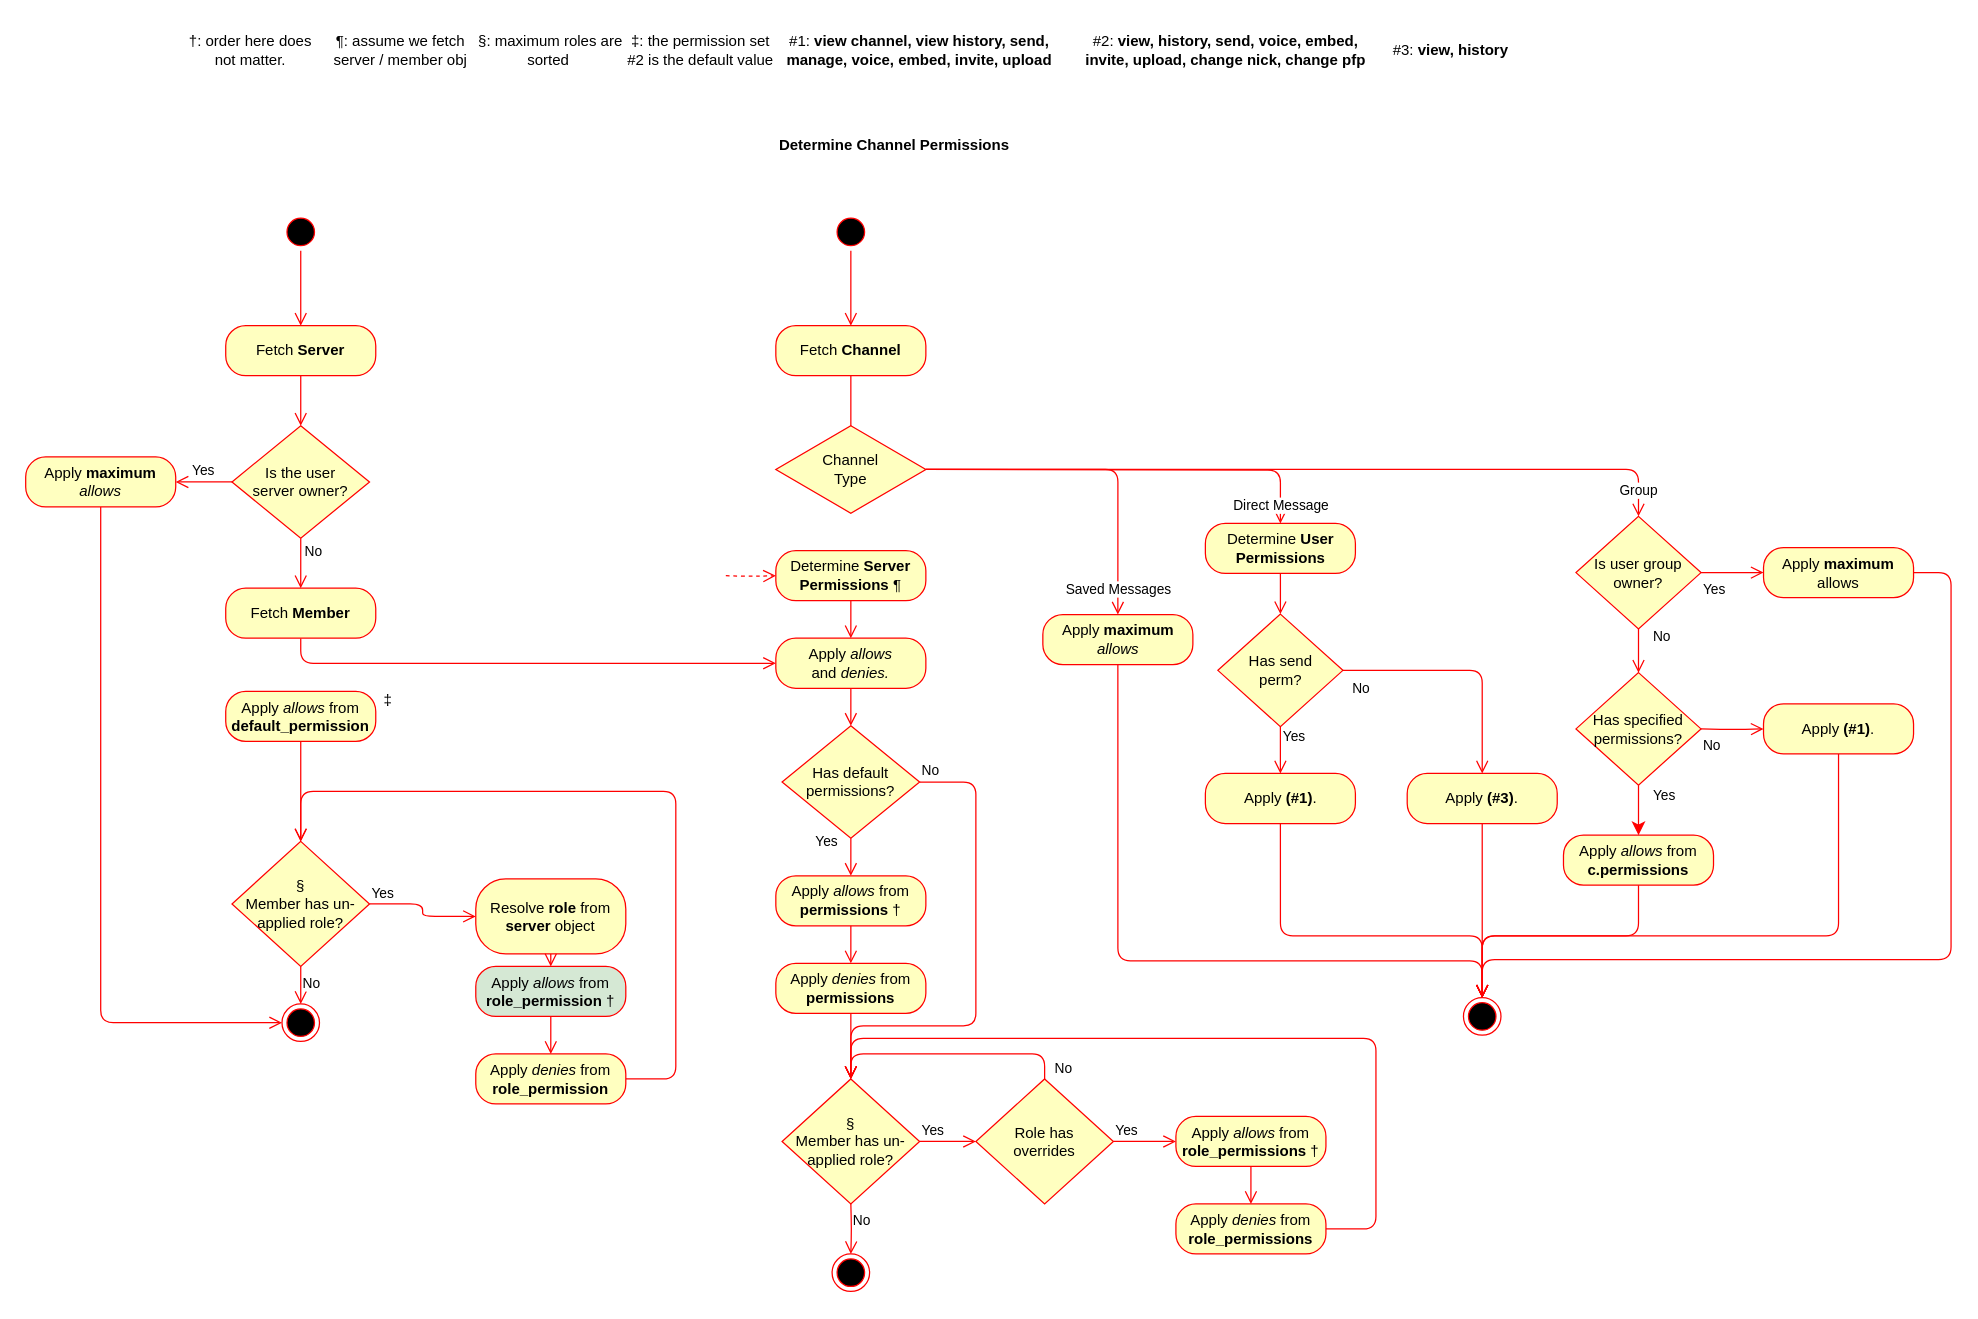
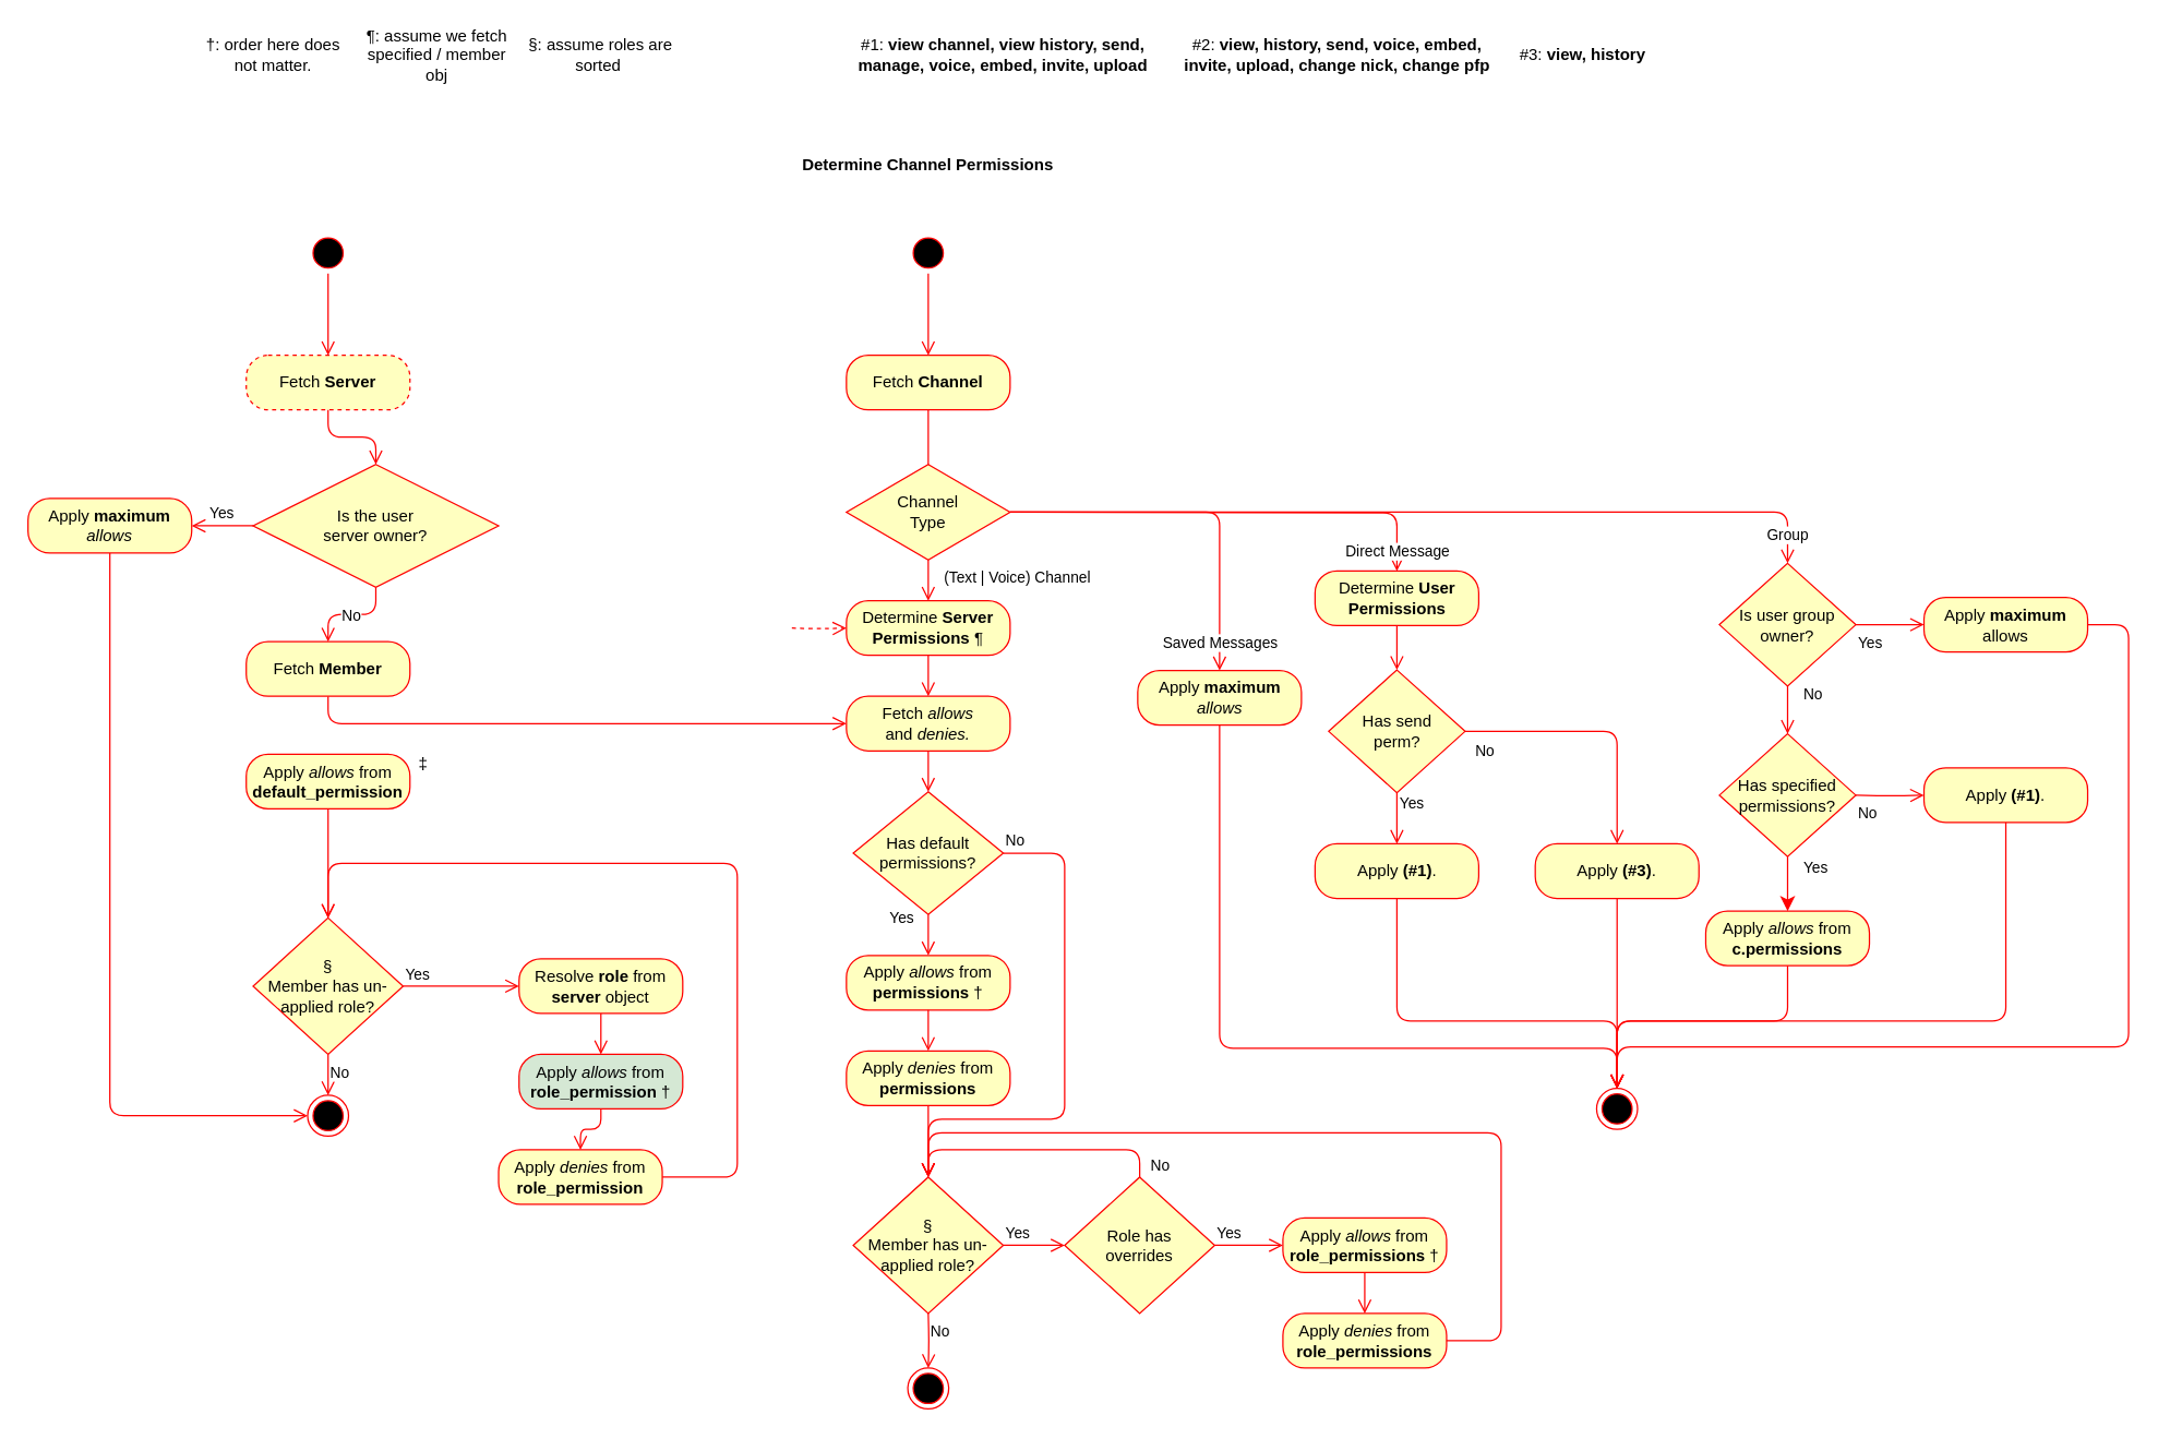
- <mxCell id="41" value="¶: assume we fetch server / member obj" style="text;html=1;strokeColor=none;fillColor=none;align=center;verticalAlign=middle;whiteSpace=wrap;rounded=0;" parent="1" vertex="1"><mxGeometry x="260" y="20" width="120" height="40" as="geometry" /></mxCell>
+ <mxCell id="41" value="¶: assume we fetch specified / member obj" style="text;html=1;strokeColor=none;fillColor=none;align=center;verticalAlign=middle;whiteSpace=wrap;rounded=0;" parent="1" vertex="1"><mxGeometry x="260" y="20" width="120" height="40" as="geometry" /></mxCell>
- <mxCell id="56" value="§: maximum roles are sorted&amp;nbsp;" style="text;html=1;strokeColor=none;fillColor=none;align=center;verticalAlign=middle;whiteSpace=wrap;rounded=0;" parent="1" vertex="1"><mxGeometry x="380" y="20" width="120" height="40" as="geometry" /></mxCell>
+ <mxCell id="56" value="§: assume roles are sorted&amp;nbsp;" style="text;html=1;strokeColor=none;fillColor=none;align=center;verticalAlign=middle;whiteSpace=wrap;rounded=0;" parent="1" vertex="1"><mxGeometry x="380" y="20" width="120" height="40" as="geometry" /></mxCell>
- <mxCell id="83" value="‡: the permission set #2 is the default value" style="text;html=1;strokeColor=none;fillColor=none;align=center;verticalAlign=middle;whiteSpace=wrap;rounded=0;" parent="1" vertex="1"><mxGeometry x="500" y="20" width="120" height="40" as="geometry" /></mxCell>
- <mxCell id="17" value="Determine Channel Permissions" style="text;align=center;fontStyle=1;verticalAlign=middle;spacingLeft=3;spacingRight=3;strokeColor=none;rotatable=0;points=[[0,0.5],[1,0.5]];portConstraint=eastwest;fillColor=#ffffff;fontColor=#000000;" parent="1" vertex="1"><mxGeometry x="580" y="100" width="270" height="30" as="geometry" /></mxCell>
+ <mxCell id="17" value="Determine Channel Permissions" style="text;align=center;fontStyle=1;verticalAlign=middle;spacingLeft=3;spacingRight=3;strokeColor=none;rotatable=0;points=[[0,0.5],[1,0.5]];portConstraint=eastwest;fillColor=#ffffff;fontColor=#000000;" parent="1" vertex="1"><mxGeometry x="580" y="100" width="200" height="40" as="geometry" /></mxCell>
- <mxCell id="4" value="Fetch&amp;nbsp;&lt;b&gt;Server&lt;/b&gt;" style="rounded=1;whiteSpace=wrap;html=1;arcSize=40;fontColor=#000000;fillColor=#ffffc0;strokeColor=#ff0000;" parent="1" vertex="1"><mxGeometry x="180" y="260" width="120" height="40" as="geometry" /></mxCell>
+ <mxCell id="4" value="Fetch&amp;nbsp;&lt;b&gt;Server&lt;/b&gt;" style="rounded=1;whiteSpace=wrap;html=1;arcSize=40;fontColor=#000000;fillColor=#ffffc0;strokeColor=#ff0000;dashed=1;" parent="1" vertex="1"><mxGeometry x="180" y="260" width="120" height="40" as="geometry" /></mxCell>
- <mxCell id="58" value="Is the user&lt;br&gt;server owner?" style="rhombus;whiteSpace=wrap;html=1;fillColor=#ffffc0;strokeColor=#ff0000;fontColor=#000000;" parent="1" vertex="1"><mxGeometry x="185" y="340" width="110" height="90" as="geometry" /></mxCell>
+ <mxCell id="58" value="Is the user&lt;br&gt;server owner?" style="rhombus;whiteSpace=wrap;html=1;fillColor=#ffffc0;strokeColor=#ff0000;fontColor=#000000;" parent="1" vertex="1"><mxGeometry x="185" y="340" width="180" height="90" as="geometry" /></mxCell>
+ <mxCell id="23" value="(Text | Voice) Channel" style="edgeStyle=orthogonalEdgeStyle;html=1;align=left;verticalAlign=top;endArrow=open;endSize=8;strokeColor=#ff0000;entryX=0.5;entryY=0;entryDx=0;entryDy=0;" parent="1" source="22" target="30" edge="1"><mxGeometry x="-1" y="10" relative="1" as="geometry"><mxPoint x="680" y="440" as="targetPoint" /><mxPoint as="offset" /></mxGeometry></mxCell>
- <mxCell id="32" value="Apply &lt;i&gt;allows&lt;br&gt;&lt;/i&gt;and &lt;i&gt;denies.&lt;/i&gt;" style="rounded=1;whiteSpace=wrap;html=1;arcSize=40;fontColor=#000000;fillColor=#ffffc0;strokeColor=#ff0000;" parent="1" vertex="1"><mxGeometry x="620" y="510" width="120" height="40" as="geometry" /></mxCell>
+ <mxCell id="32" value="Fetch &lt;i&gt;allows&lt;br&gt;&lt;/i&gt;and &lt;i&gt;denies.&lt;/i&gt;" style="rounded=1;whiteSpace=wrap;html=1;arcSize=40;fontColor=#000000;fillColor=#ffffc0;strokeColor=#ff0000;" parent="1" vertex="1"><mxGeometry x="620" y="510" width="120" height="40" as="geometry" /></mxCell>
- <mxCell id="11" value="Resolve &lt;b&gt;role&lt;/b&gt;&amp;nbsp;from&lt;br&gt;&lt;b&gt;server&lt;/b&gt;&amp;nbsp;object" style="rounded=1;whiteSpace=wrap;html=1;arcSize=40;fontColor=#000000;fillColor=#ffffc0;strokeColor=#ff0000;" parent="1" vertex="1"><mxGeometry x="380" y="702.5" width="120" height="60" as="geometry" /></mxCell>
+ <mxCell id="11" value="Resolve &lt;b&gt;role&lt;/b&gt;&amp;nbsp;from&lt;br&gt;&lt;b&gt;server&lt;/b&gt;&amp;nbsp;object" style="rounded=1;whiteSpace=wrap;html=1;arcSize=40;fontColor=#000000;fillColor=#ffffc0;strokeColor=#ff0000;" parent="1" vertex="1"><mxGeometry x="380" y="702.5" width="120" height="40" as="geometry" /></mxCell>
- <mxCell id="16" value="Apply &lt;i&gt;denies&lt;/i&gt;&amp;nbsp;from&lt;br&gt;&lt;b&gt;role_permission&lt;/b&gt;" style="rounded=1;whiteSpace=wrap;html=1;arcSize=40;fontColor=#000000;fillColor=#ffffc0;strokeColor=#ff0000;" parent="1" vertex="1"><mxGeometry x="380" y="842.5" width="120" height="40" as="geometry" /></mxCell>
+ <mxCell id="16" value="Apply &lt;i&gt;denies&lt;/i&gt;&amp;nbsp;from&lt;br&gt;&lt;b&gt;role_permission&lt;/b&gt;" style="rounded=1;whiteSpace=wrap;html=1;arcSize=40;fontColor=#000000;fillColor=#ffffc0;strokeColor=#ff0000;" parent="1" vertex="1"><mxGeometry x="365" y="842.5" width="120" height="40" as="geometry" /></mxCell>
